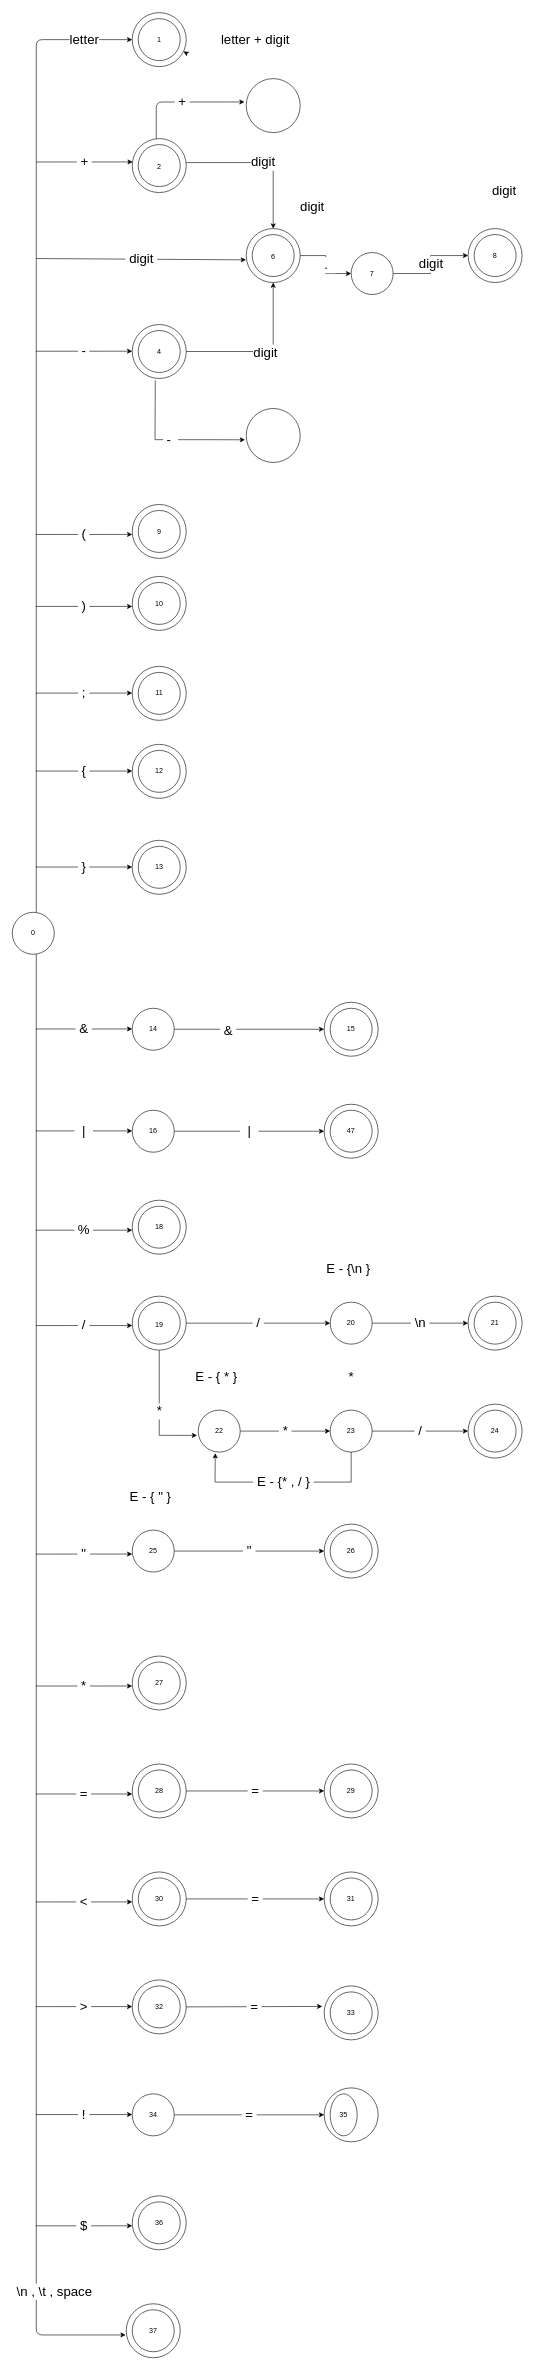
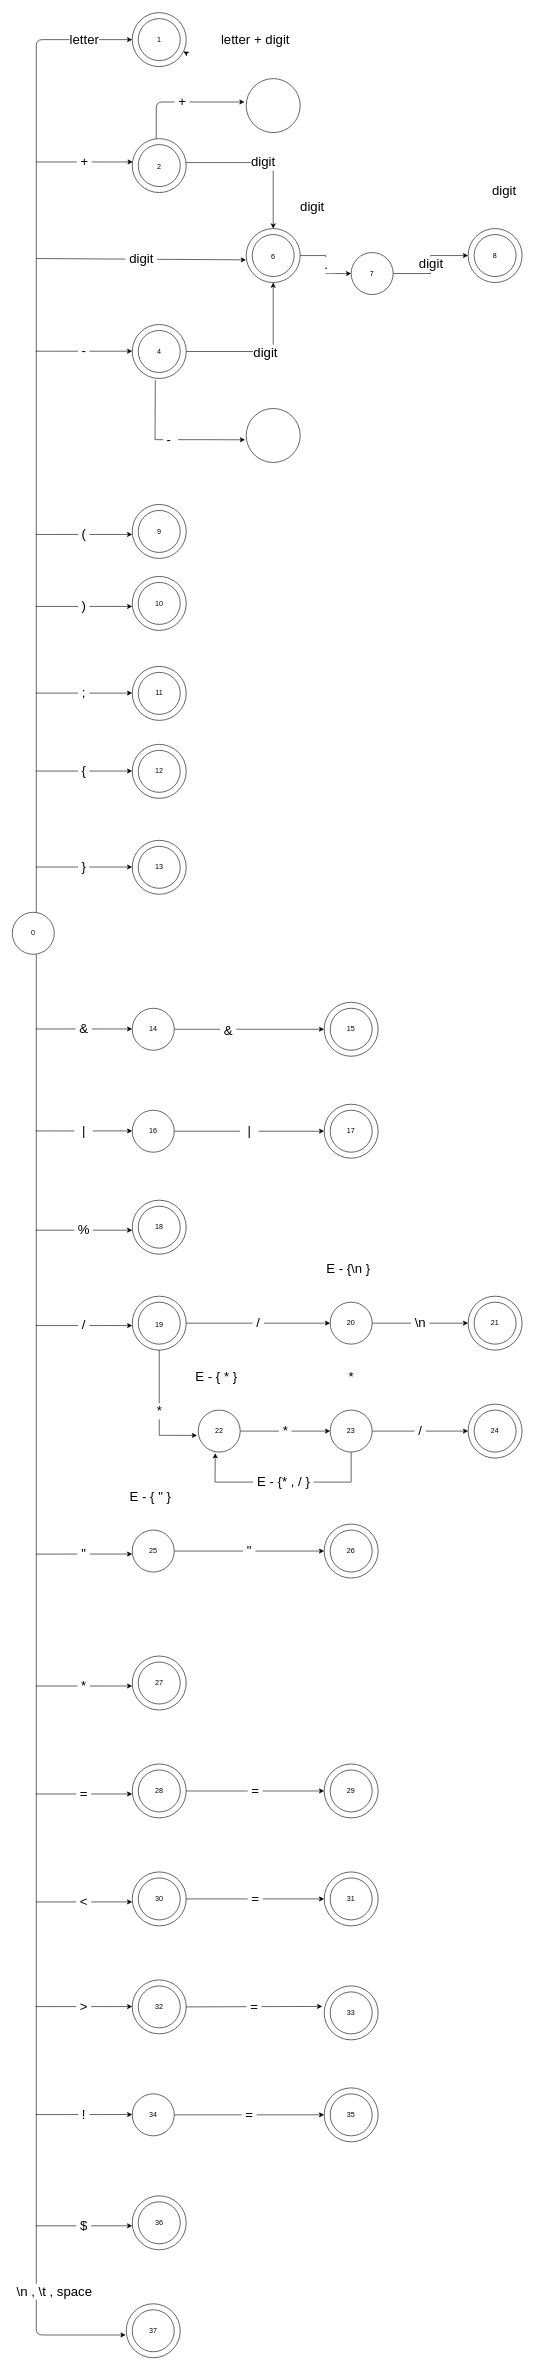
- <mxCell id="26" value="47" style="ellipse;whiteSpace=wrap;html=1;aspect=fixed;gradientColor=none;" vertex="1" parent="1"><mxGeometry x="550" y="1850" width="70" height="70" as="geometry" /></mxCell>
+ <mxCell id="26" value="17" style="ellipse;whiteSpace=wrap;html=1;aspect=fixed;gradientColor=none;" vertex="1" parent="1"><mxGeometry x="550" y="1850" width="70" height="70" as="geometry" /></mxCell>
- <mxCell id="42" value="35" style="ellipse;whiteSpace=wrap;html=1;aspect=fixed;gradientColor=none;" vertex="1" parent="1"><mxGeometry x="550" y="3490" width="45" height="70" as="geometry" /></mxCell>
+ <mxCell id="42" value="35" style="ellipse;whiteSpace=wrap;html=1;aspect=fixed;gradientColor=none;" vertex="1" parent="1"><mxGeometry x="550" y="3490" width="70" height="70" as="geometry" /></mxCell>
